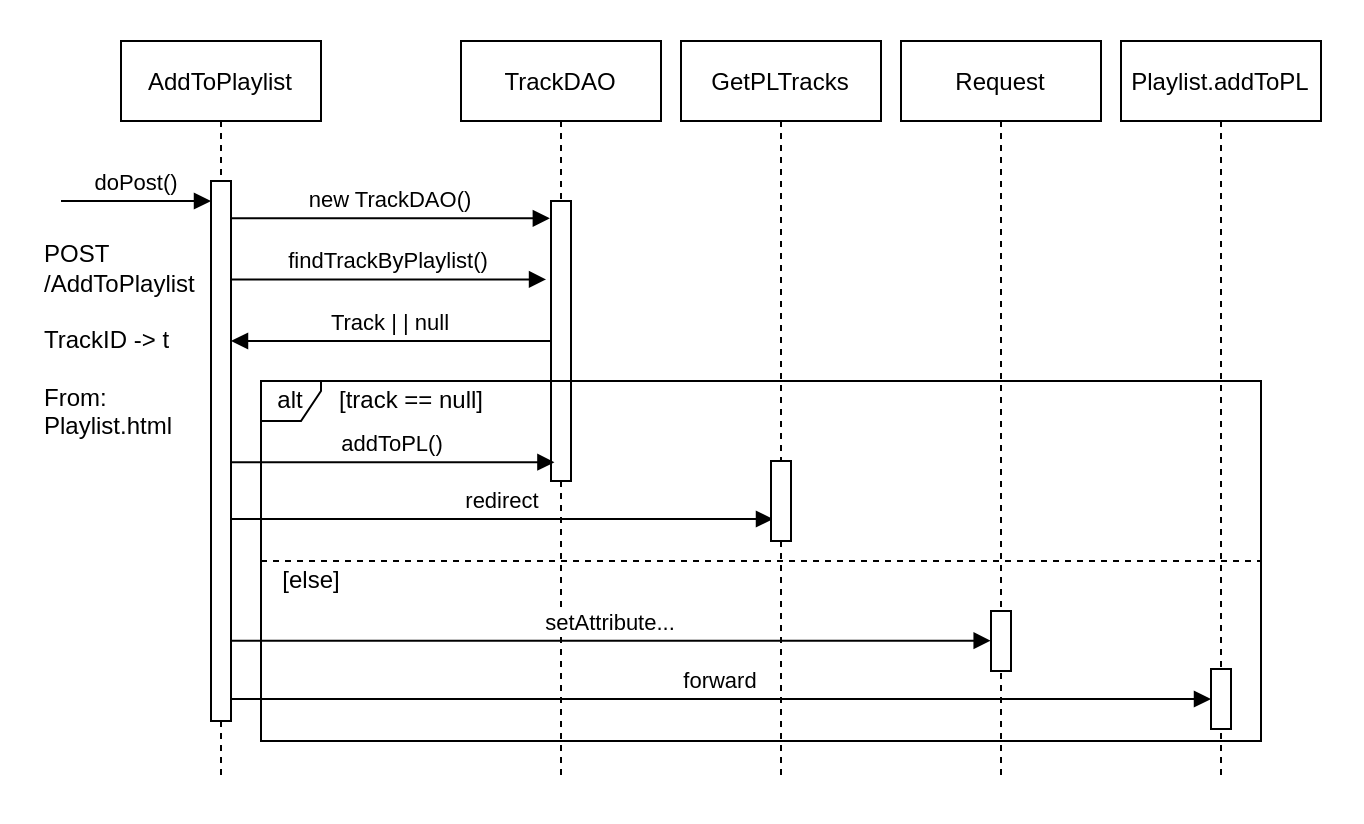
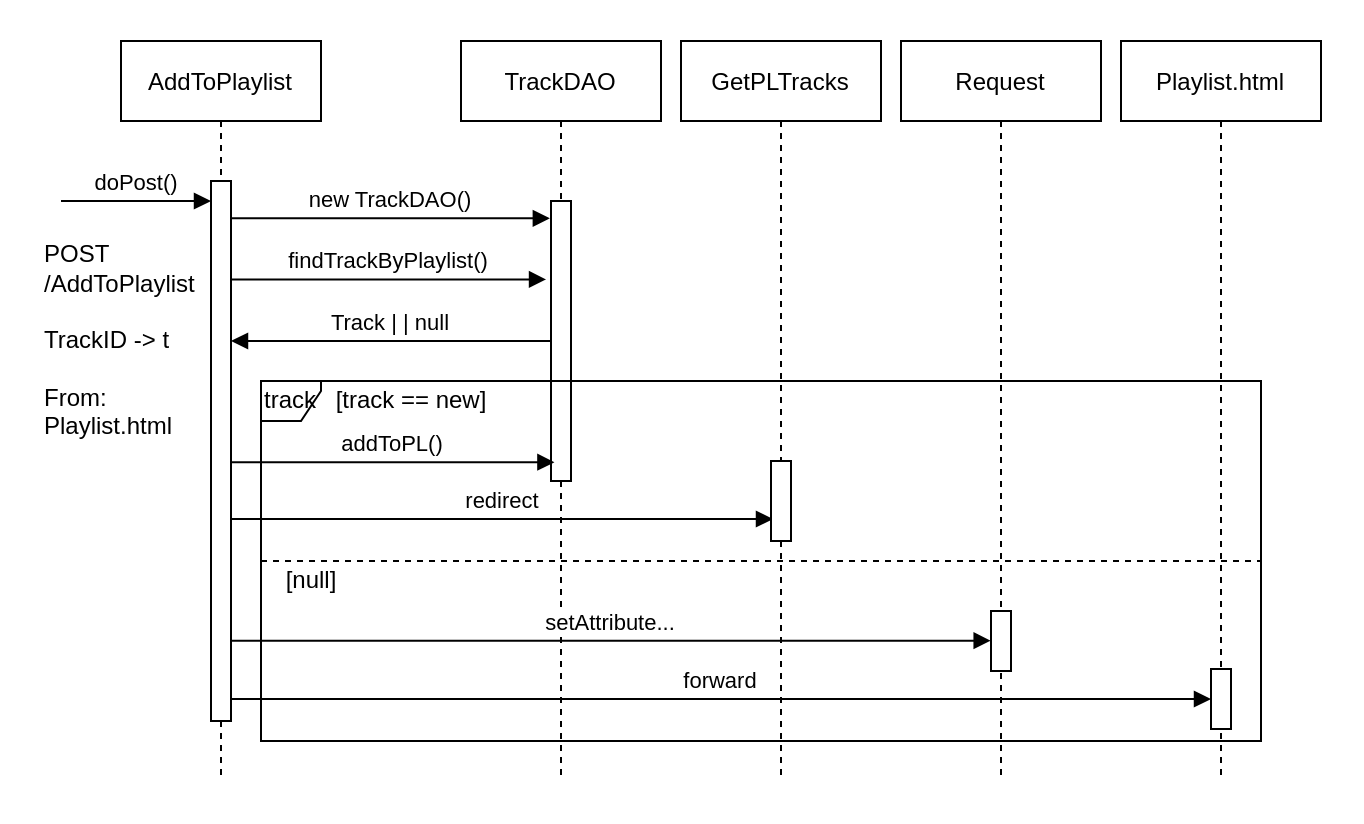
- <mxCell id="23" value="Playlist.addToPL" style="shape=umlLifeline;perimeter=lifelinePerimeter;container=1;collapsible=0;recursiveResize=0;rounded=0;shadow=0;strokeWidth=1;" vertex="1" parent="1"><mxGeometry x="560" y="20" width="100" height="370" as="geometry" /></mxCell>
+ <mxCell id="23" value="Playlist.html" style="shape=umlLifeline;perimeter=lifelinePerimeter;container=1;collapsible=0;recursiveResize=0;rounded=0;shadow=0;strokeWidth=1;" vertex="1" parent="1"><mxGeometry x="560" y="20" width="100" height="370" as="geometry" /></mxCell>
- <mxCell id="18" value="alt" style="shape=umlFrame;whiteSpace=wrap;html=1;width=30;height=20;" vertex="1" parent="1"><mxGeometry x="130" y="190" width="500" height="180" as="geometry" /></mxCell>
+ <mxCell id="18" value="track" style="shape=umlFrame;whiteSpace=wrap;html=1;width=30;height=20;" vertex="1" parent="1"><mxGeometry x="130" y="190" width="500" height="180" as="geometry" /></mxCell>
- <mxCell id="20" value="[track == null]" style="text;html=1;align=center;verticalAlign=middle;resizable=0;points=[];autosize=1;strokeColor=none;" vertex="1" parent="1"><mxGeometry x="160" y="190" width="90" height="20" as="geometry" /></mxCell>
+ <mxCell id="20" value="[track == new]" style="text;html=1;align=center;verticalAlign=middle;resizable=0;points=[];autosize=1;strokeColor=none;" vertex="1" parent="1"><mxGeometry x="160" y="190" width="90" height="20" as="geometry" /></mxCell>
- <mxCell id="21" value="[else]" style="text;html=1;align=center;verticalAlign=middle;resizable=0;points=[];autosize=1;strokeColor=none;" vertex="1" parent="1"><mxGeometry x="130" y="280" width="50" height="20" as="geometry" /></mxCell>
+ <mxCell id="21" value="[null]" style="text;html=1;align=center;verticalAlign=middle;resizable=0;points=[];autosize=1;strokeColor=none;" vertex="1" parent="1"><mxGeometry x="130" y="280" width="50" height="20" as="geometry" /></mxCell>
